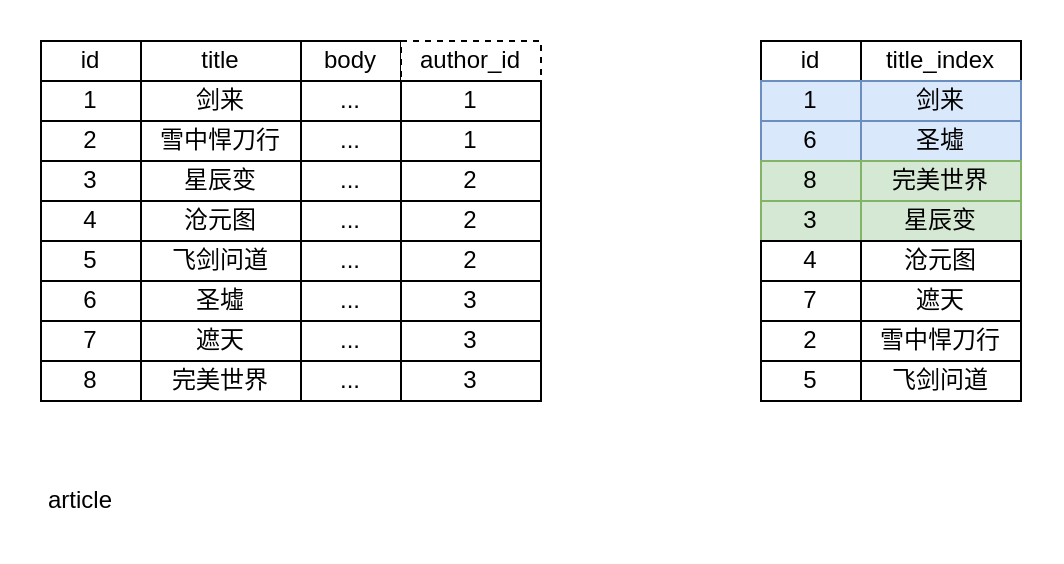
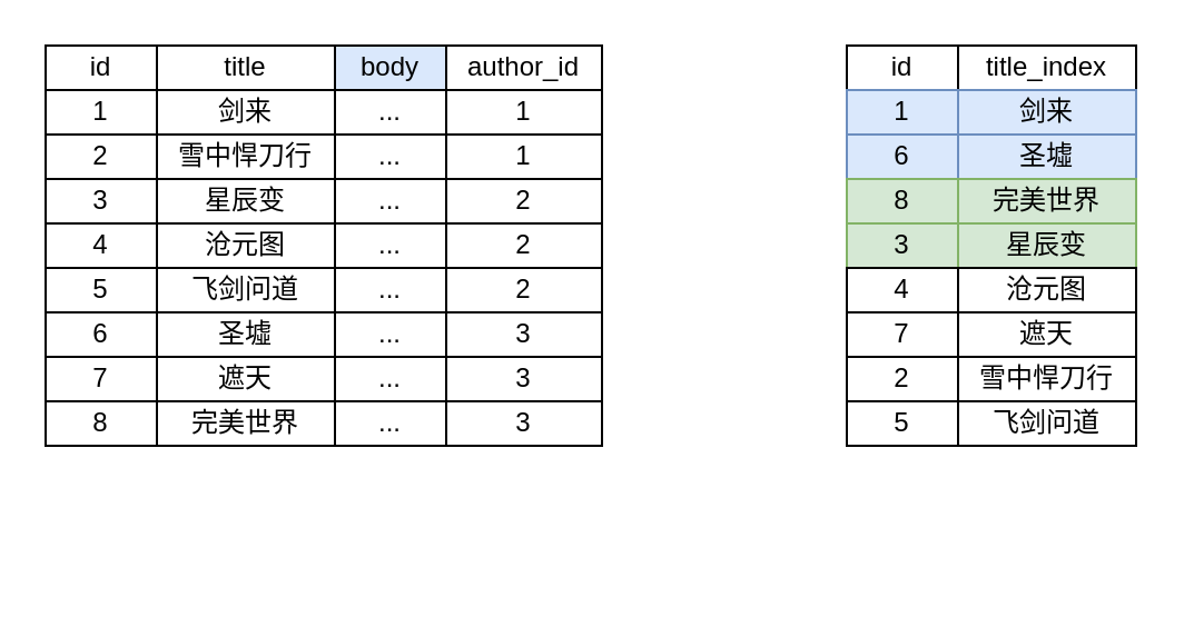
- <mxCell id="4" value="body" style="rounded=0;whiteSpace=wrap;html=1;" parent="1" vertex="1"><mxGeometry x="150" y="20" width="50" height="20" as="geometry" /></mxCell>
+ <mxCell id="4" value="body" style="rounded=0;whiteSpace=wrap;html=1;fillColor=#dae8fc;" parent="1" vertex="1"><mxGeometry x="150" y="20" width="50" height="20" as="geometry" /></mxCell>
- <mxCell id="5" value="author_id" style="rounded=0;whiteSpace=wrap;html=1;dashed=1;" parent="1" vertex="1"><mxGeometry x="200" y="20" width="70" height="20" as="geometry" /></mxCell>
+ <mxCell id="5" value="author_id" style="rounded=0;whiteSpace=wrap;html=1;" parent="1" vertex="1"><mxGeometry x="200" y="20" width="70" height="20" as="geometry" /></mxCell>
- <mxCell id="38" value="article" style="text;html=1;strokeColor=none;fillColor=none;align=center;verticalAlign=middle;whiteSpace=wrap;rounded=0;" parent="1" vertex="1"><mxGeometry x="20" y="240" width="40" height="20" as="geometry" /></mxCell>
